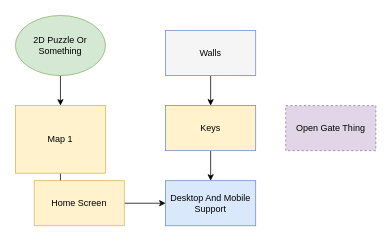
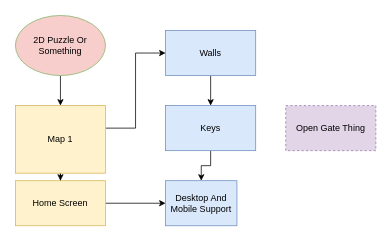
- <mxCell id="3" value="2D Puzzle Or Something" style="ellipse;whiteSpace=wrap;html=1;fillColor=#d5e8d4;strokeColor=#82b366;" parent="1" vertex="1"><mxGeometry x="20" y="20" width="120" height="80" as="geometry" /></mxCell>
+ <mxCell id="3" value="2D Puzzle Or Something" style="ellipse;whiteSpace=wrap;html=1;fillColor=#f8cecc;strokeColor=#82b366;" parent="1" vertex="1"><mxGeometry x="20" y="20" width="120" height="80" as="geometry" /></mxCell>
- <mxCell id="10" value="Walls" style="rounded=0;whiteSpace=wrap;html=1;fillColor=#f5f5f5;strokeColor=#6c8ebf;" parent="1" vertex="1"><mxGeometry x="220" y="40" width="120" height="60" as="geometry" /></mxCell>
+ <mxCell id="10" value="Walls" style="rounded=0;whiteSpace=wrap;html=1;fillColor=#dae8fc;strokeColor=#6c8ebf;" parent="1" vertex="1"><mxGeometry x="220" y="40" width="120" height="60" as="geometry" /></mxCell>
+ <mxCell id="5" style="edgeStyle=orthogonalEdgeStyle;rounded=0;orthogonalLoop=1;jettySize=auto;html=1;entryX=0;entryY=0.5;entryDx=0;entryDy=0;" parent="1" source="6" target="10" edge="1"><mxGeometry relative="1" as="geometry"><mxPoint x="220" y="140" as="targetPoint" /><Array as="points"><mxPoint x="180" y="170" /><mxPoint x="180" y="70" /></Array></mxGeometry></mxCell>
- <mxCell id="12" value="Keys" style="whiteSpace=wrap;html=1;fillColor=#fff2cc;strokeColor=#6c8ebf;rounded=0;" parent="1" vertex="1"><mxGeometry x="220" y="140" width="120" height="60" as="geometry" /></mxCell>
+ <mxCell id="12" value="Keys" style="whiteSpace=wrap;html=1;fillColor=#dae8fc;strokeColor=#6c8ebf;rounded=0;" parent="1" vertex="1"><mxGeometry x="220" y="140" width="120" height="60" as="geometry" /></mxCell>
- <mxCell id="8" value="Home Screen" style="rounded=0;whiteSpace=wrap;html=1;fillColor=#fff2cc;strokeColor=#d6b656;" parent="1" vertex="1"><mxGeometry x="45" y="240" width="120" height="60" as="geometry" /></mxCell>
+ <mxCell id="8" value="Home Screen" style="rounded=0;whiteSpace=wrap;html=1;fillColor=#fff2cc;strokeColor=#d6b656;" parent="1" vertex="1"><mxGeometry x="20" y="240" width="120" height="60" as="geometry" /></mxCell>
- <mxCell id="14" value="Desktop And Mobile Support" style="whiteSpace=wrap;html=1;fillColor=#dae8fc;strokeColor=#6c8ebf;rounded=0;" vertex="1" parent="1"><mxGeometry x="220" y="240" width="120" height="60" as="geometry" /></mxCell>
+ <mxCell id="14" value="Desktop And Mobile Support" style="whiteSpace=wrap;html=1;fillColor=#dae8fc;strokeColor=#6c8ebf;rounded=0;" vertex="1" parent="1"><mxGeometry x="220" y="240" width="95" height="60" as="geometry" /></mxCell>
